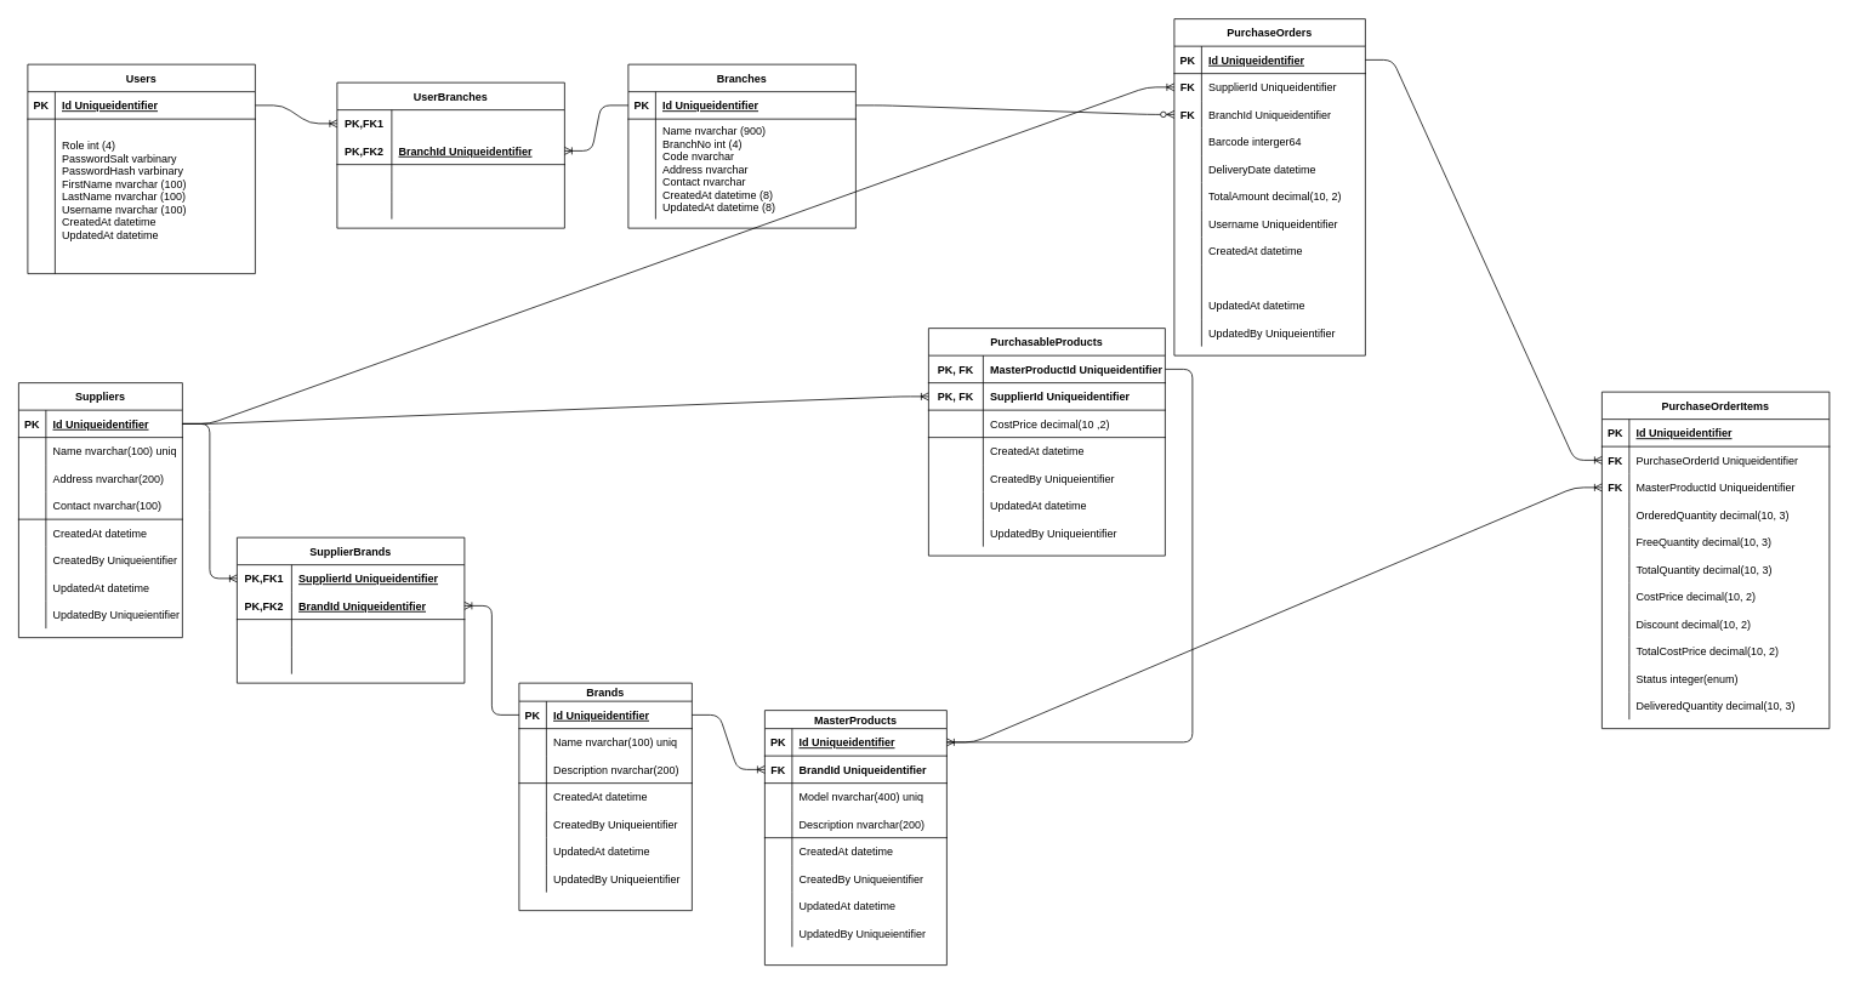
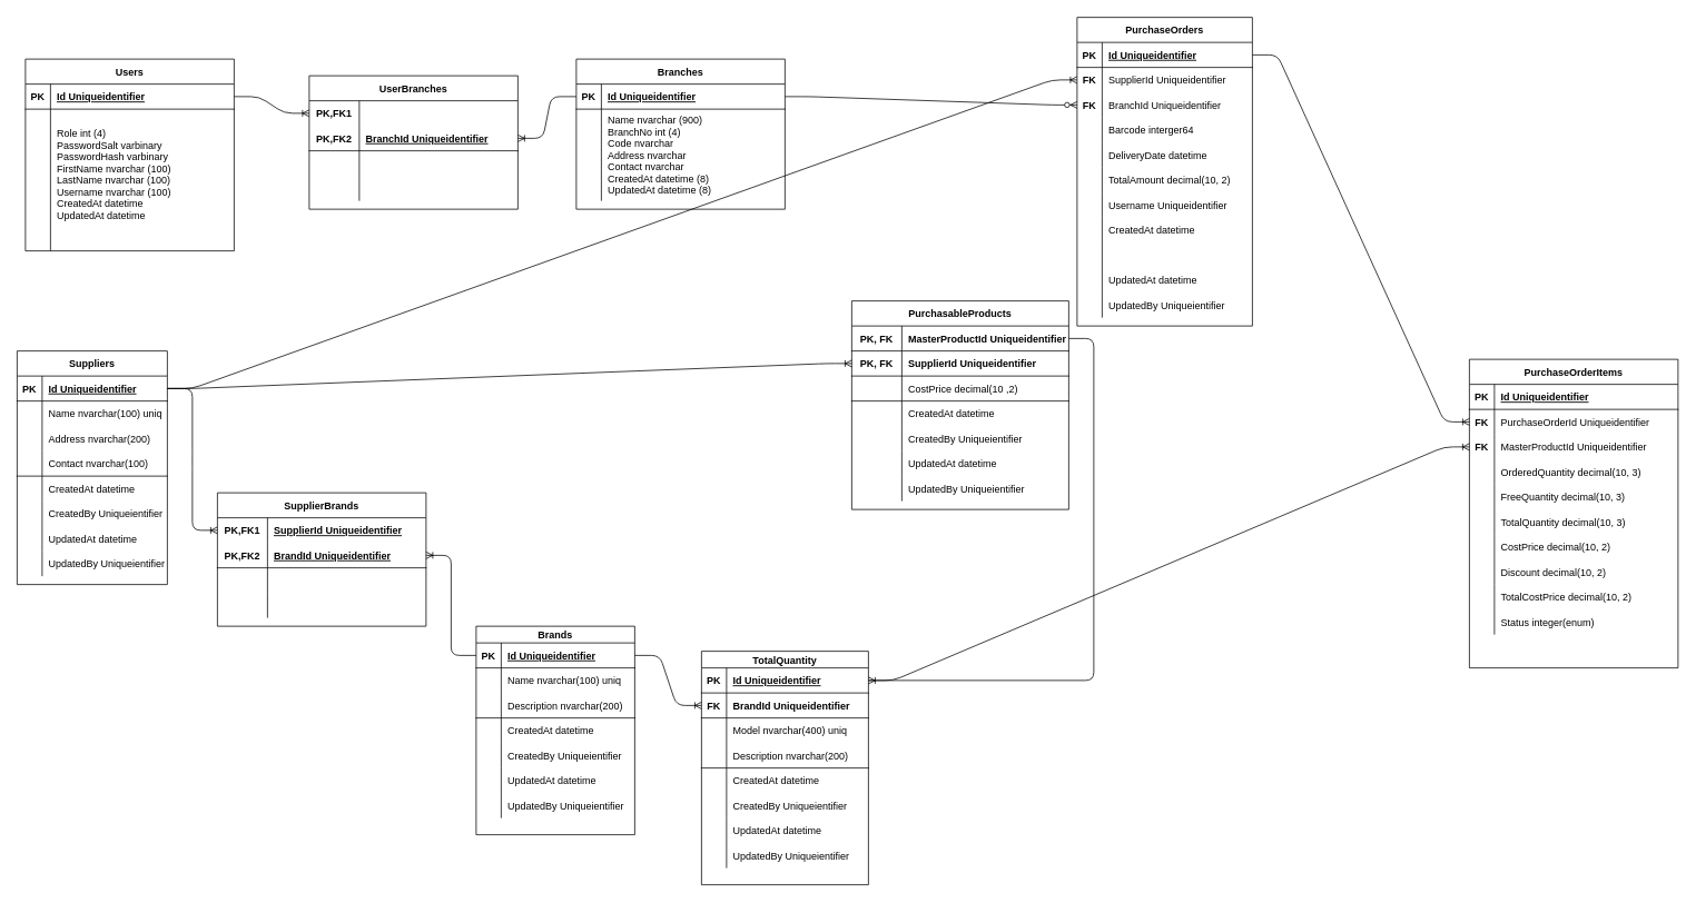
- <mxCell id="210" value="DeliveredQuantity decimal(10, 3)" style="shape=partialRectangle;connectable=0;fillColor=none;top=0;left=0;bottom=0;right=0;align=left;spacingLeft=6;overflow=hidden;" parent="208" vertex="1"><mxGeometry x="30" width="220" height="30" as="geometry" /></mxCell>
- <mxCell id="115" value="MasterProducts" style="shape=table;startSize=20;container=1;collapsible=1;childLayout=tableLayout;fixedRows=1;rowLines=0;fontStyle=1;align=center;resizeLast=1;" parent="1" vertex="1"><mxGeometry x="840" y="780" width="200" height="280" as="geometry" /></mxCell>
+ <mxCell id="115" value="TotalQuantity" style="shape=table;startSize=20;container=1;collapsible=1;childLayout=tableLayout;fixedRows=1;rowLines=0;fontStyle=1;align=center;resizeLast=1;" parent="1" vertex="1"><mxGeometry x="840" y="780" width="200" height="280" as="geometry" /></mxCell>
